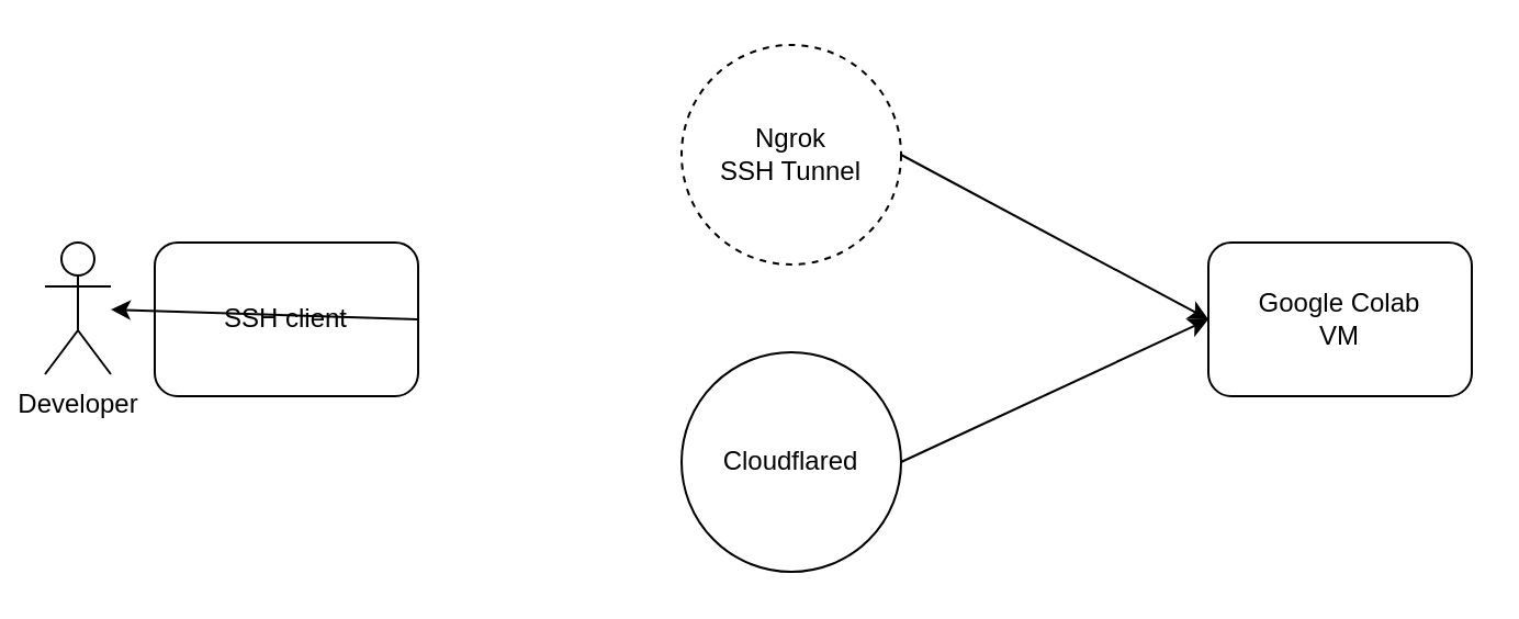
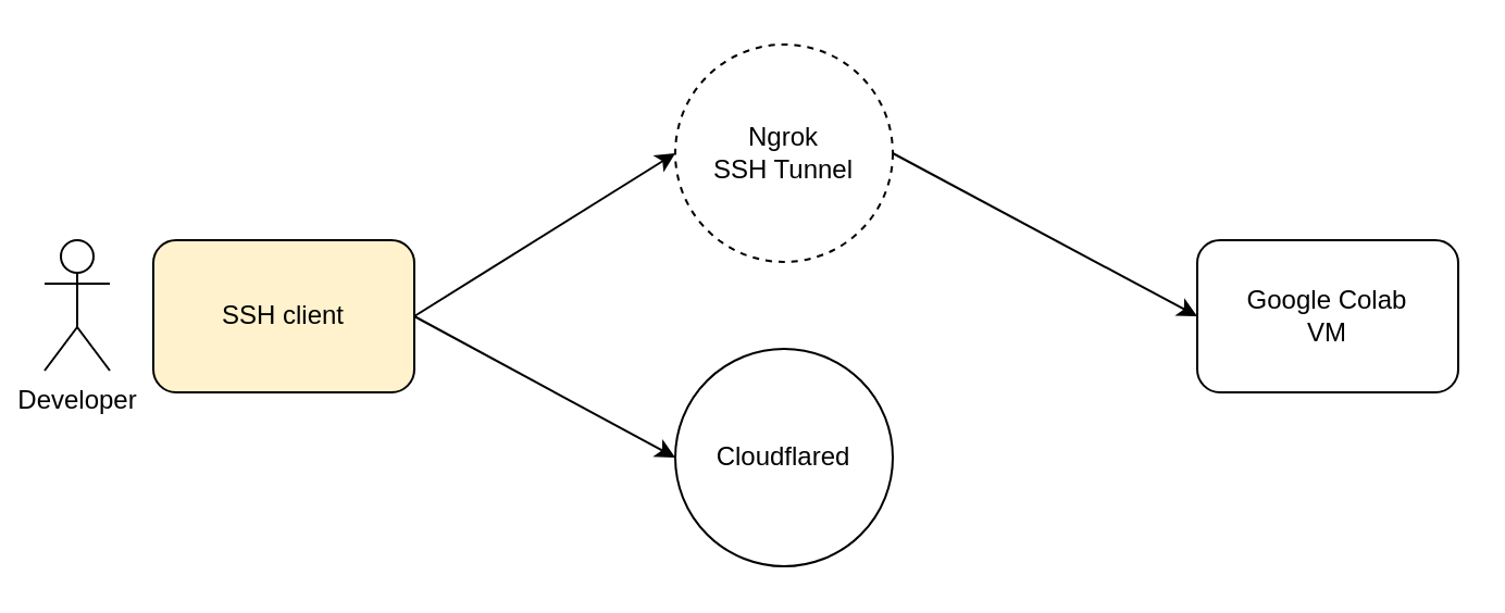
+ <mxCell id="7" value="" style="endArrow=classic;html=1;rounded=0;exitX=1;exitY=0.5;exitDx=0;exitDy=0;entryX=0;entryY=0.5;entryDx=0;entryDy=0;" parent="1" source="5" target="3" edge="1"><mxGeometry width="50" height="50" relative="1" as="geometry"><mxPoint x="340" y="230" as="sourcePoint" /><mxPoint x="390" y="180" as="targetPoint" /></mxGeometry></mxCell>
- <mxCell id="8" value="" style="endArrow=classic;html=1;rounded=0;exitX=1;exitY=0.5;exitDx=0;exitDy=0;" parent="1" source="5" target="6" edge="1"><mxGeometry width="50" height="50" relative="1" as="geometry"><mxPoint x="200" y="155" as="sourcePoint" /><mxPoint x="320" y="80" as="targetPoint" /></mxGeometry></mxCell>
+ <mxCell id="8" value="" style="endArrow=classic;html=1;rounded=0;exitX=1;exitY=0.5;exitDx=0;exitDy=0;entryX=0;entryY=0.5;entryDx=0;entryDy=0;" parent="1" source="5" target="4" edge="1"><mxGeometry width="50" height="50" relative="1" as="geometry"><mxPoint x="200" y="155" as="sourcePoint" /><mxPoint x="320" y="80" as="targetPoint" /></mxGeometry></mxCell>
- <mxCell id="5" value="SSH client" style="rounded=1;whiteSpace=wrap;html=1;" parent="1" vertex="1"><mxGeometry x="70" y="110" width="120" height="70" as="geometry" /></mxCell>
+ <mxCell id="5" value="SSH client" style="rounded=1;whiteSpace=wrap;html=1;fillColor=#fff2cc;" parent="1" vertex="1"><mxGeometry x="70" y="110" width="120" height="70" as="geometry" /></mxCell>
- <mxCell id="10" value="" style="endArrow=classic;html=1;rounded=0;exitX=1;exitY=0.5;exitDx=0;exitDy=0;entryX=0;entryY=0.5;entryDx=0;entryDy=0;" parent="1" source="4" target="2" edge="1"><mxGeometry width="50" height="50" relative="1" as="geometry"><mxPoint x="420" y="80" as="sourcePoint" /><mxPoint x="560" y="155" as="targetPoint" /></mxGeometry></mxCell>
